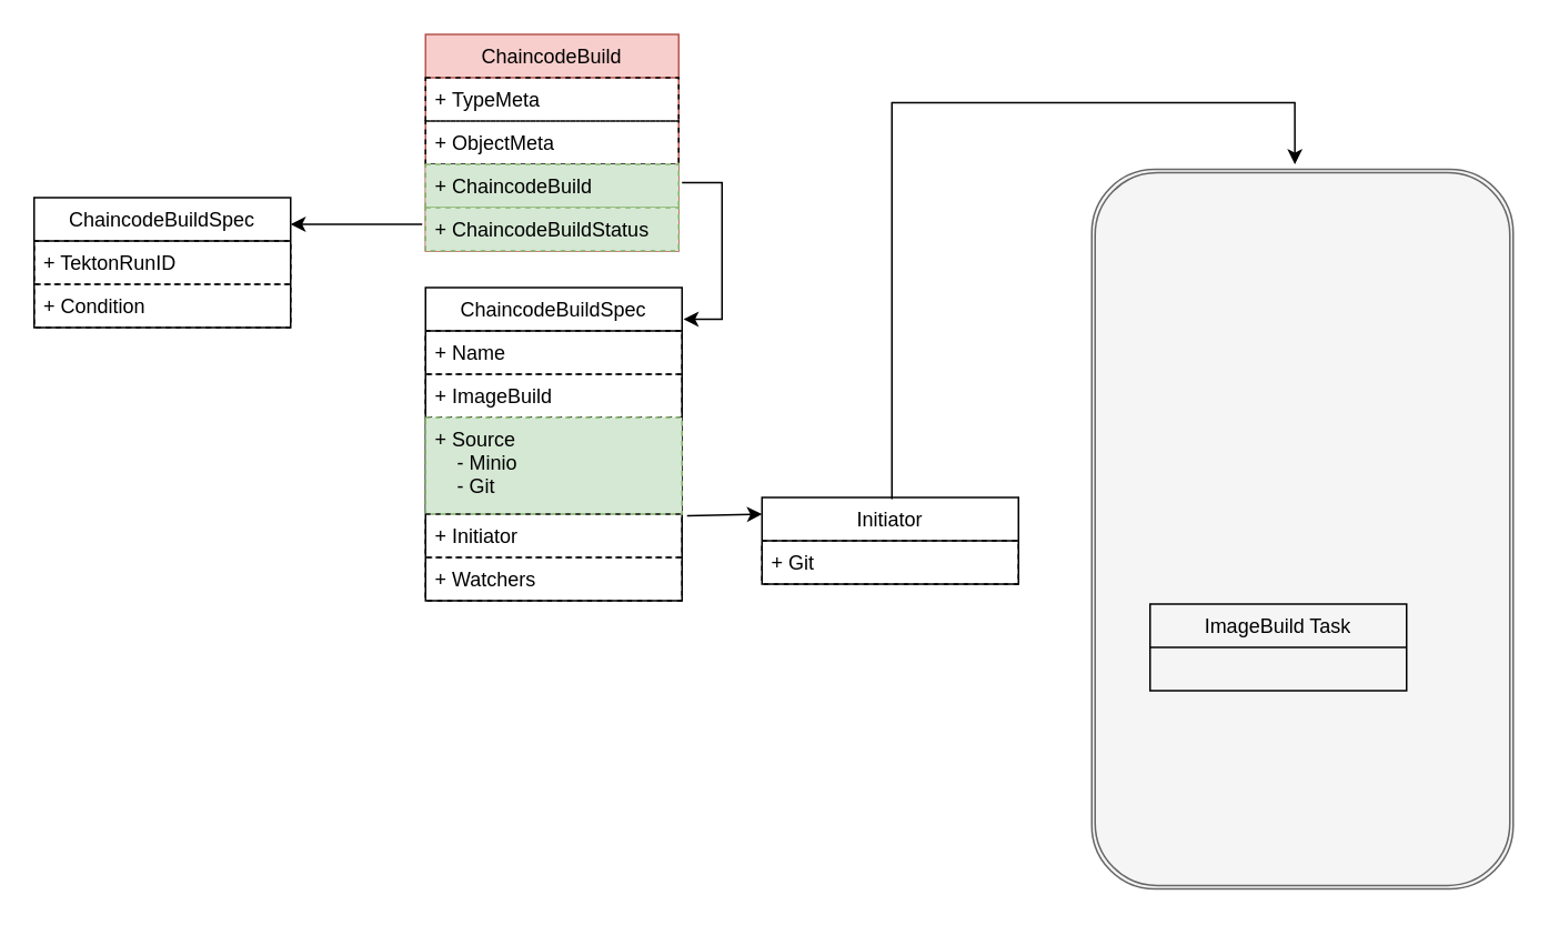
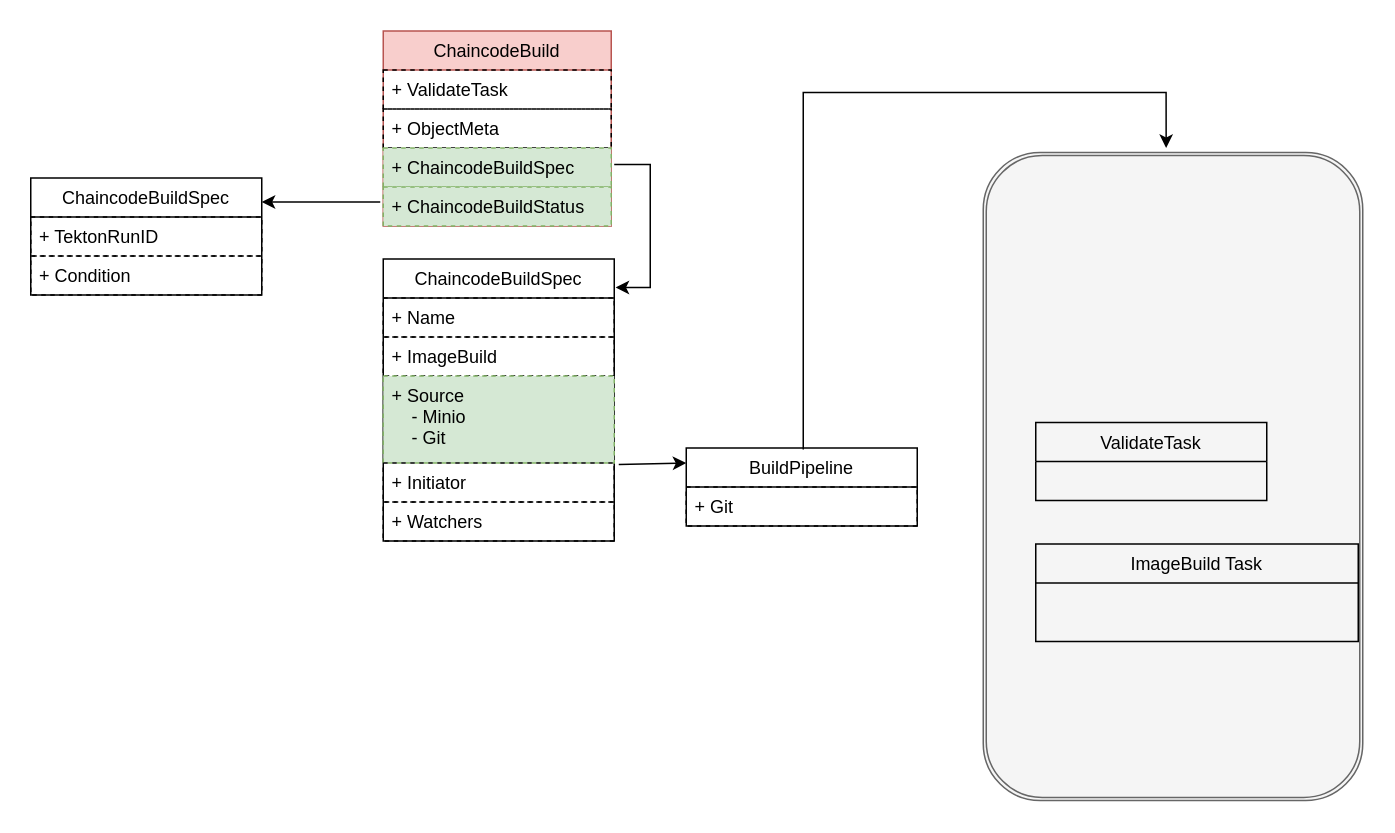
- <mxCell id="10" value="+ TypeMeta" style="text;strokeColor=#000000;fillColor=none;align=left;verticalAlign=top;spacingLeft=4;spacingRight=4;overflow=hidden;rotatable=0;points=[[0,0.5],[1,0.5]];portConstraint=eastwest;dashed=1;rounded=0;glass=0;" parent="9" vertex="1"><mxGeometry y="26" width="152" height="26" as="geometry" /></mxCell>
+ <mxCell id="10" value="+ ValidateTask" style="text;strokeColor=#000000;fillColor=none;align=left;verticalAlign=top;spacingLeft=4;spacingRight=4;overflow=hidden;rotatable=0;points=[[0,0.5],[1,0.5]];portConstraint=eastwest;dashed=1;rounded=0;glass=0;" parent="9" vertex="1"><mxGeometry y="26" width="152" height="26" as="geometry" /></mxCell>
- <mxCell id="12" value="+ ChaincodeBuild" style="text;strokeColor=#82b366;fillColor=#d5e8d4;align=left;verticalAlign=top;spacingLeft=4;spacingRight=4;overflow=hidden;rotatable=0;points=[[0,0.5],[1,0.5]];portConstraint=eastwest;rounded=0;dashed=1;glass=0;" parent="9" vertex="1"><mxGeometry y="78" width="152" height="26" as="geometry" /></mxCell>
+ <mxCell id="12" value="+ ChaincodeBuildSpec" style="text;strokeColor=#82b366;fillColor=#d5e8d4;align=left;verticalAlign=top;spacingLeft=4;spacingRight=4;overflow=hidden;rotatable=0;points=[[0,0.5],[1,0.5]];portConstraint=eastwest;rounded=0;dashed=1;glass=0;" parent="9" vertex="1"><mxGeometry y="78" width="152" height="26" as="geometry" /></mxCell>
+ <mxCell id="19" value="ValidateTask" style="swimlane;fontStyle=0;childLayout=stackLayout;horizontal=1;startSize=26;fillColor=none;horizontalStack=0;resizeParent=1;resizeParentMax=0;resizeLast=0;collapsible=1;marginBottom=0;rounded=0;shadow=0;comic=0;" parent="1" vertex="1"><mxGeometry x="690" y="281" width="154" height="52" as="geometry" /></mxCell>
- <mxCell id="20" value="Initiator" style="swimlane;fontStyle=0;childLayout=stackLayout;horizontal=1;startSize=26;fillColor=none;horizontalStack=0;resizeParent=1;resizeParentMax=0;resizeLast=0;collapsible=1;marginBottom=0;rounded=0;shadow=0;comic=0;" parent="1" vertex="1"><mxGeometry x="457" y="298" width="154" height="52" as="geometry" /></mxCell>
+ <mxCell id="20" value="BuildPipeline" style="swimlane;fontStyle=0;childLayout=stackLayout;horizontal=1;startSize=26;fillColor=none;horizontalStack=0;resizeParent=1;resizeParentMax=0;resizeLast=0;collapsible=1;marginBottom=0;rounded=0;shadow=0;comic=0;" parent="1" vertex="1"><mxGeometry x="457" y="298" width="154" height="52" as="geometry" /></mxCell>
- <mxCell id="18" value="ImageBuild Task" style="swimlane;fontStyle=0;childLayout=stackLayout;horizontal=1;startSize=26;fillColor=none;horizontalStack=0;resizeParent=1;resizeParentMax=0;resizeLast=0;collapsible=1;marginBottom=0;rounded=0;shadow=0;comic=0;" parent="1" vertex="1"><mxGeometry x="690" y="362" width="154" height="52" as="geometry" /></mxCell>
+ <mxCell id="18" value="ImageBuild Task" style="swimlane;fontStyle=0;childLayout=stackLayout;horizontal=1;startSize=26;fillColor=none;horizontalStack=0;resizeParent=1;resizeParentMax=0;resizeLast=0;collapsible=1;marginBottom=0;rounded=0;shadow=0;comic=0;" parent="1" vertex="1"><mxGeometry x="690" y="362" width="215" height="65" as="geometry" /></mxCell>
